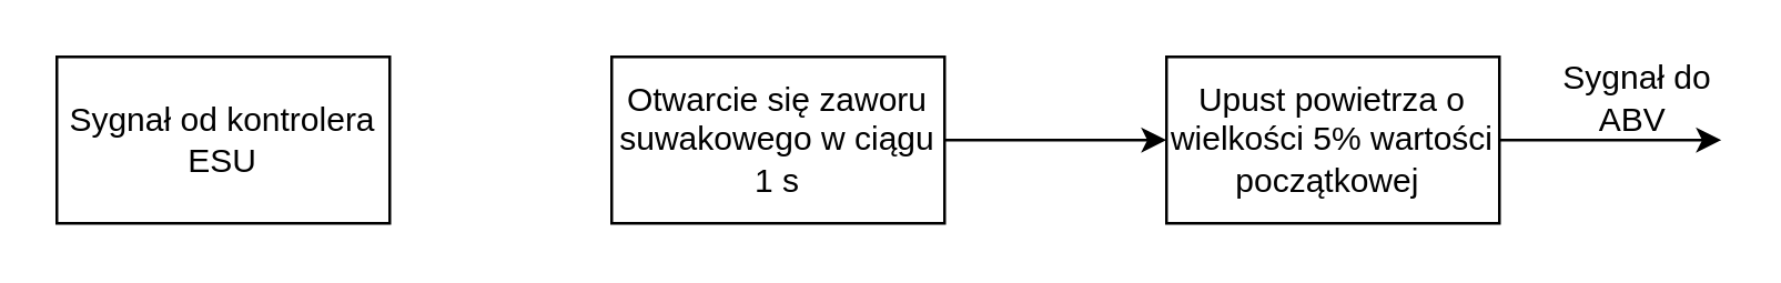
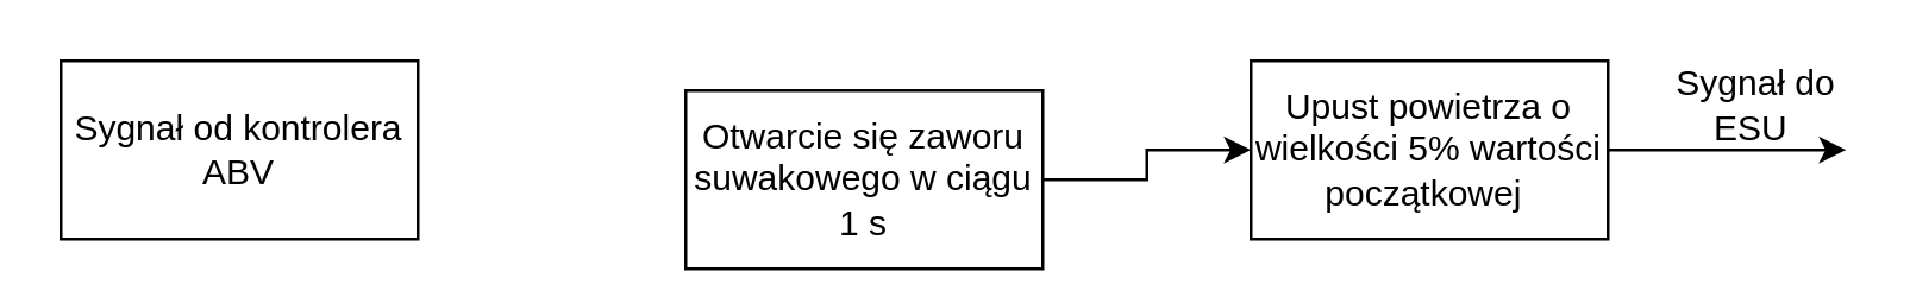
- <mxCell id="7" value="Sygnał do ABV&amp;nbsp;" style="text;html=1;strokeColor=none;fillColor=none;align=center;verticalAlign=middle;whiteSpace=wrap;rounded=0;" vertex="1" parent="1"><mxGeometry x="560" y="20" width="60" height="30" as="geometry" /></mxCell>
+ <mxCell id="7" value="Sygnał do ESU&amp;nbsp;" style="text;html=1;strokeColor=none;fillColor=none;align=center;verticalAlign=middle;whiteSpace=wrap;rounded=0;" vertex="1" parent="1"><mxGeometry x="560" y="20" width="60" height="30" as="geometry" /></mxCell>
- <mxCell id="2" value="Sygnał od kontrolera ESU" style="rounded=0;whiteSpace=wrap;html=1;" vertex="1" parent="1"><mxGeometry x="20" y="20" width="120" height="60" as="geometry" /></mxCell>
+ <mxCell id="2" value="Sygnał od kontrolera ABV" style="rounded=0;whiteSpace=wrap;html=1;" vertex="1" parent="1"><mxGeometry x="20" y="20" width="120" height="60" as="geometry" /></mxCell>
- <mxCell id="4" value="Otwarcie się zaworu suwakowego w ciągu 1 s" style="rounded=0;whiteSpace=wrap;html=1;" vertex="1" parent="1"><mxGeometry x="220" y="20" width="120" height="60" as="geometry" /></mxCell>
+ <mxCell id="4" value="Otwarcie się zaworu suwakowego w ciągu 1 s" style="rounded=0;whiteSpace=wrap;html=1;" vertex="1" parent="1"><mxGeometry x="230" y="30" width="120" height="60" as="geometry" /></mxCell>
